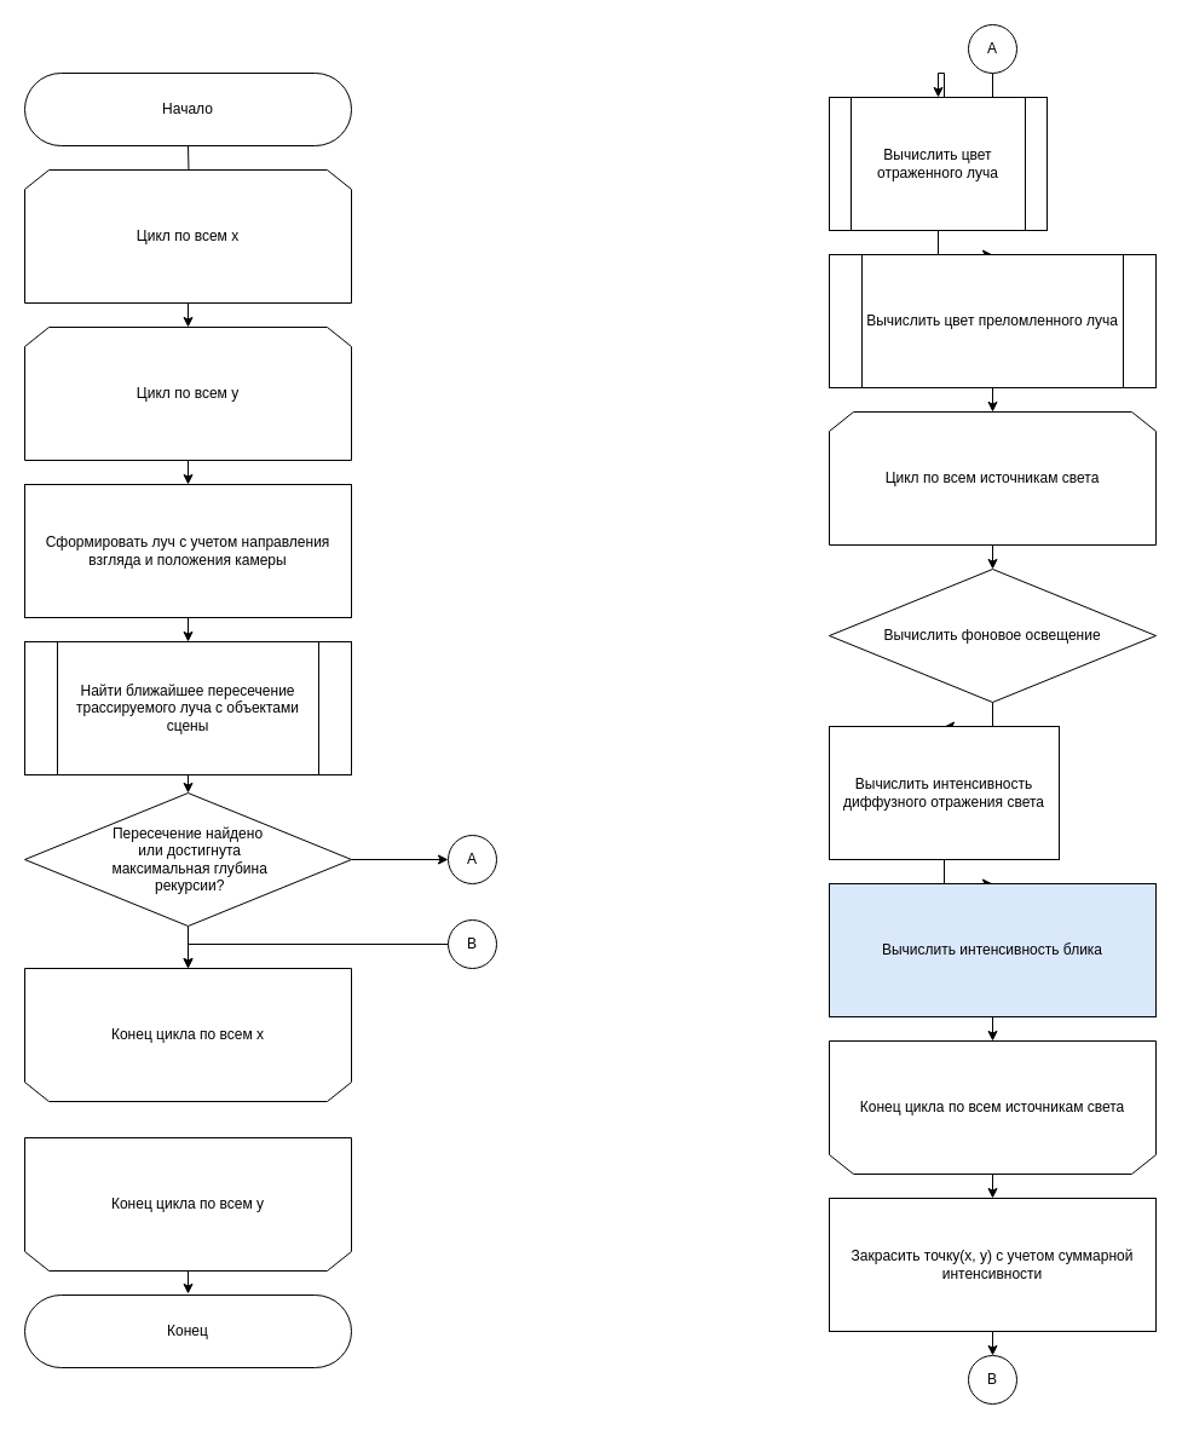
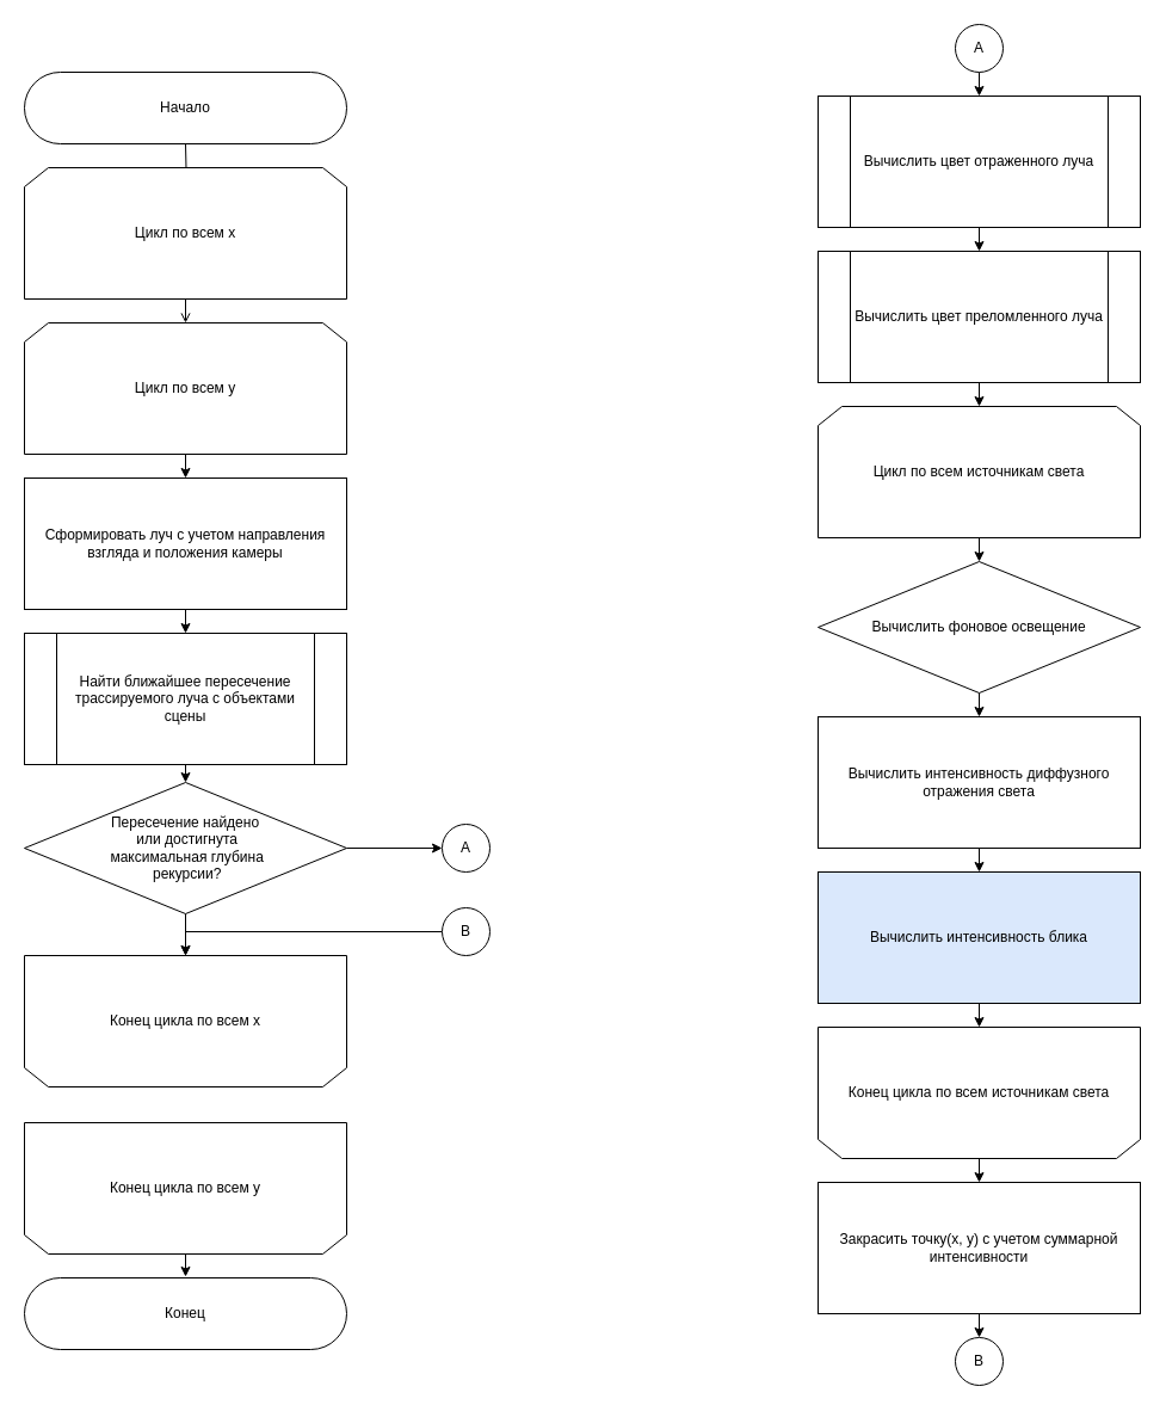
- <mxCell id="21" value="Вычислить цвет отраженного луча" style="shape=process;whiteSpace=wrap;html=1;backgroundOutline=1;" parent="1" vertex="1"><mxGeometry x="685" y="80" width="180" height="110" as="geometry" /></mxCell>
+ <mxCell id="21" value="Вычислить цвет отраженного луча" style="shape=process;whiteSpace=wrap;html=1;backgroundOutline=1;" parent="1" vertex="1"><mxGeometry x="685" y="80" width="270" height="110" as="geometry" /></mxCell>
- <mxCell id="3" style="edgeStyle=orthogonalEdgeStyle;rounded=0;orthogonalLoop=1;jettySize=auto;html=1;exitX=0.5;exitY=1;exitDx=0;exitDy=0;entryX=0.5;entryY=0;entryDx=0;entryDy=0;" parent="1" source="4" target="6" edge="1"><mxGeometry relative="1" as="geometry" /></mxCell>
+ <mxCell id="3" style="edgeStyle=orthogonalEdgeStyle;rounded=0;orthogonalLoop=1;jettySize=auto;html=1;exitX=0.5;exitY=1;exitDx=0;exitDy=0;entryX=0.5;entryY=0;entryDx=0;entryDy=0;endArrow=open;" parent="1" source="4" target="6" edge="1"><mxGeometry relative="1" as="geometry" /></mxCell>
- <mxCell id="29" value="Вычислить интенсивность диффузного отражения света" style="rounded=0;whiteSpace=wrap;html=1;" parent="1" vertex="1"><mxGeometry x="685" y="600" width="190" height="110" as="geometry" /></mxCell>
+ <mxCell id="29" value="Вычислить интенсивность диффузного отражения света" style="rounded=0;whiteSpace=wrap;html=1;" parent="1" vertex="1"><mxGeometry x="685" y="600" width="270" height="110" as="geometry" /></mxCell>
